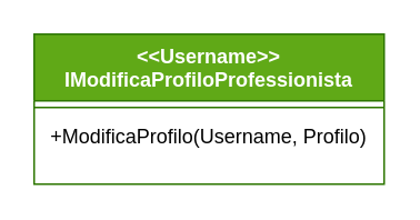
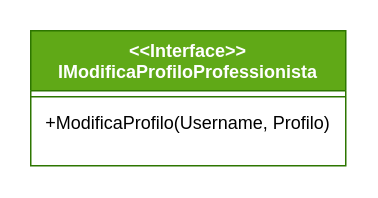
- <mxCell id="2" value="&lt;div&gt;&amp;lt;&amp;lt;Username&amp;gt;&amp;gt;&lt;/div&gt;&lt;div&gt;IModificaProfiloProfessionista&lt;br&gt;&lt;/div&gt;" style="swimlane;fontStyle=1;align=center;verticalAlign=top;childLayout=stackLayout;horizontal=1;startSize=40;horizontalStack=0;resizeParent=1;resizeParentMax=0;resizeLast=0;collapsible=1;marginBottom=0;whiteSpace=wrap;html=1;fillColor=#60a917;fontColor=#ffffff;strokeColor=#2D7600;" parent="1" vertex="1"><mxGeometry x="20" y="20" width="210" height="90" as="geometry" /></mxCell>
+ <mxCell id="2" value="&lt;div&gt;&amp;lt;&amp;lt;Interface&amp;gt;&amp;gt;&lt;/div&gt;&lt;div&gt;IModificaProfiloProfessionista&lt;br&gt;&lt;/div&gt;" style="swimlane;fontStyle=1;align=center;verticalAlign=top;childLayout=stackLayout;horizontal=1;startSize=40;horizontalStack=0;resizeParent=1;resizeParentMax=0;resizeLast=0;collapsible=1;marginBottom=0;whiteSpace=wrap;html=1;fillColor=#60a917;fontColor=#ffffff;strokeColor=#2D7600;" parent="1" vertex="1"><mxGeometry x="20" y="20" width="210" height="90" as="geometry" /></mxCell>
